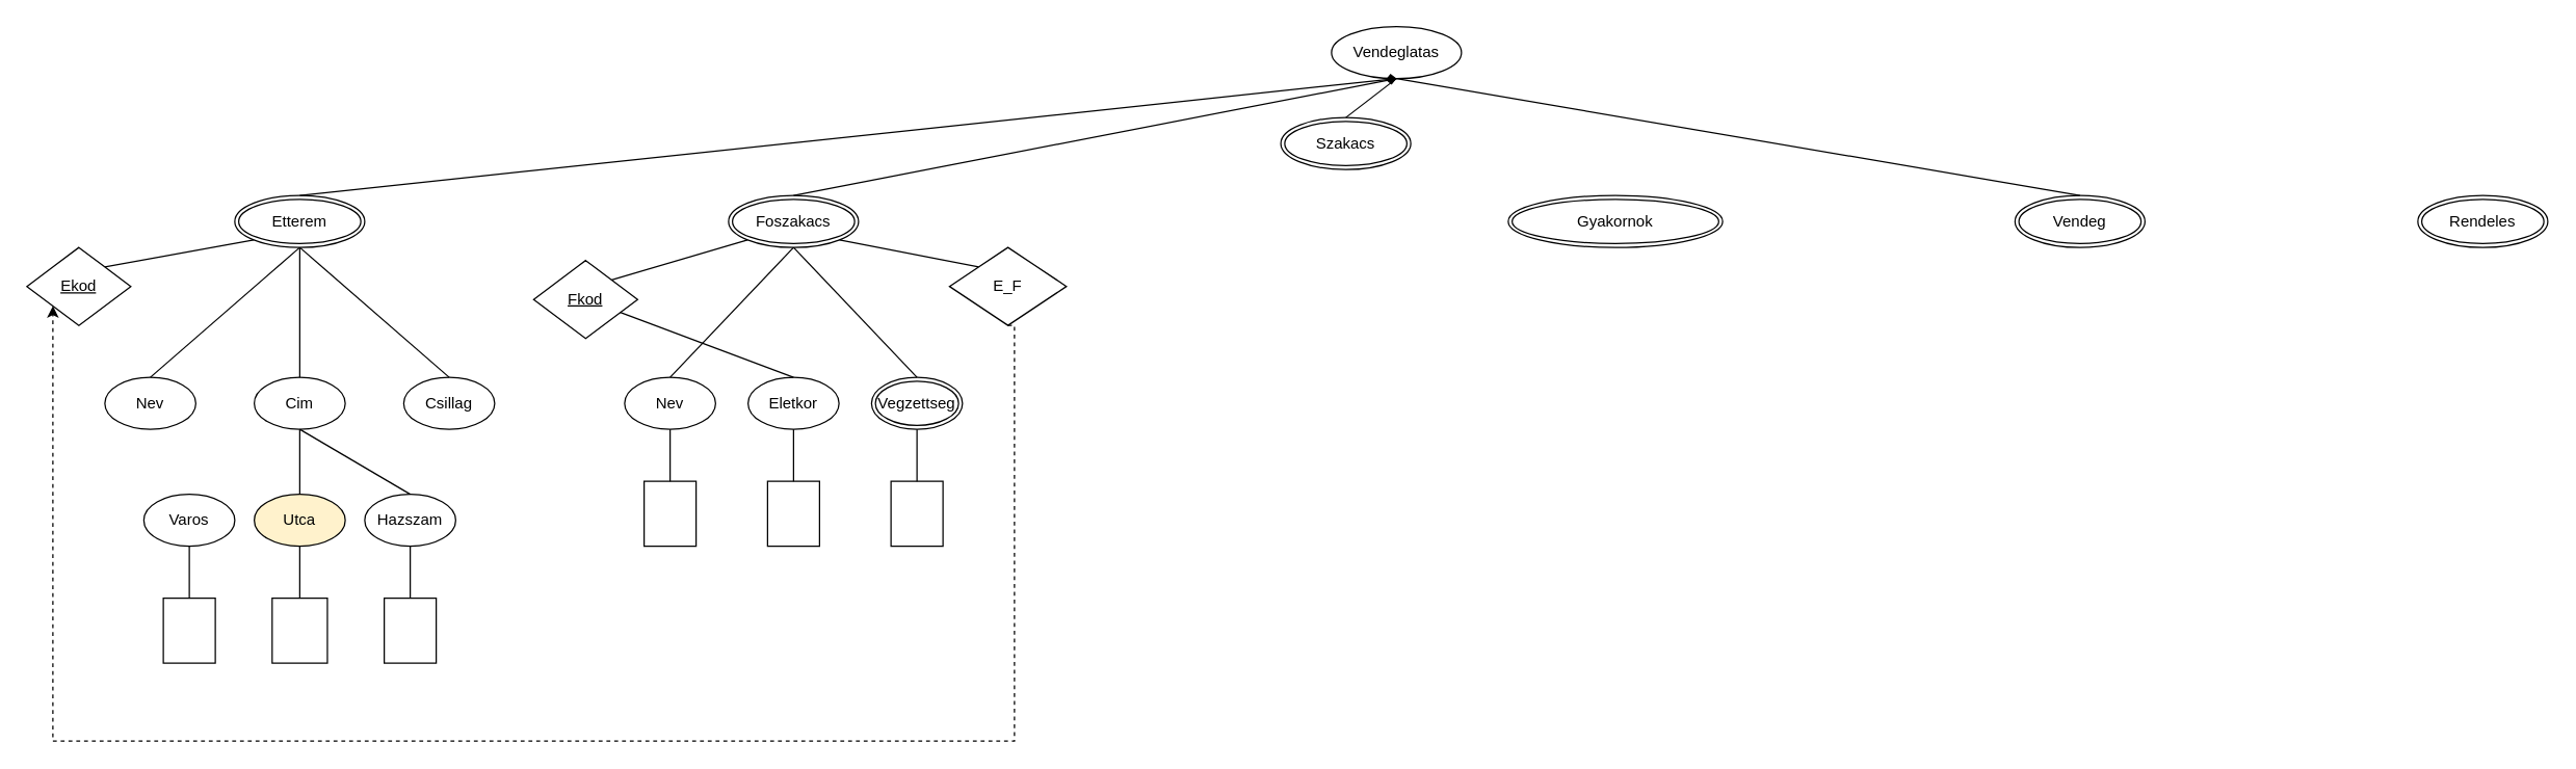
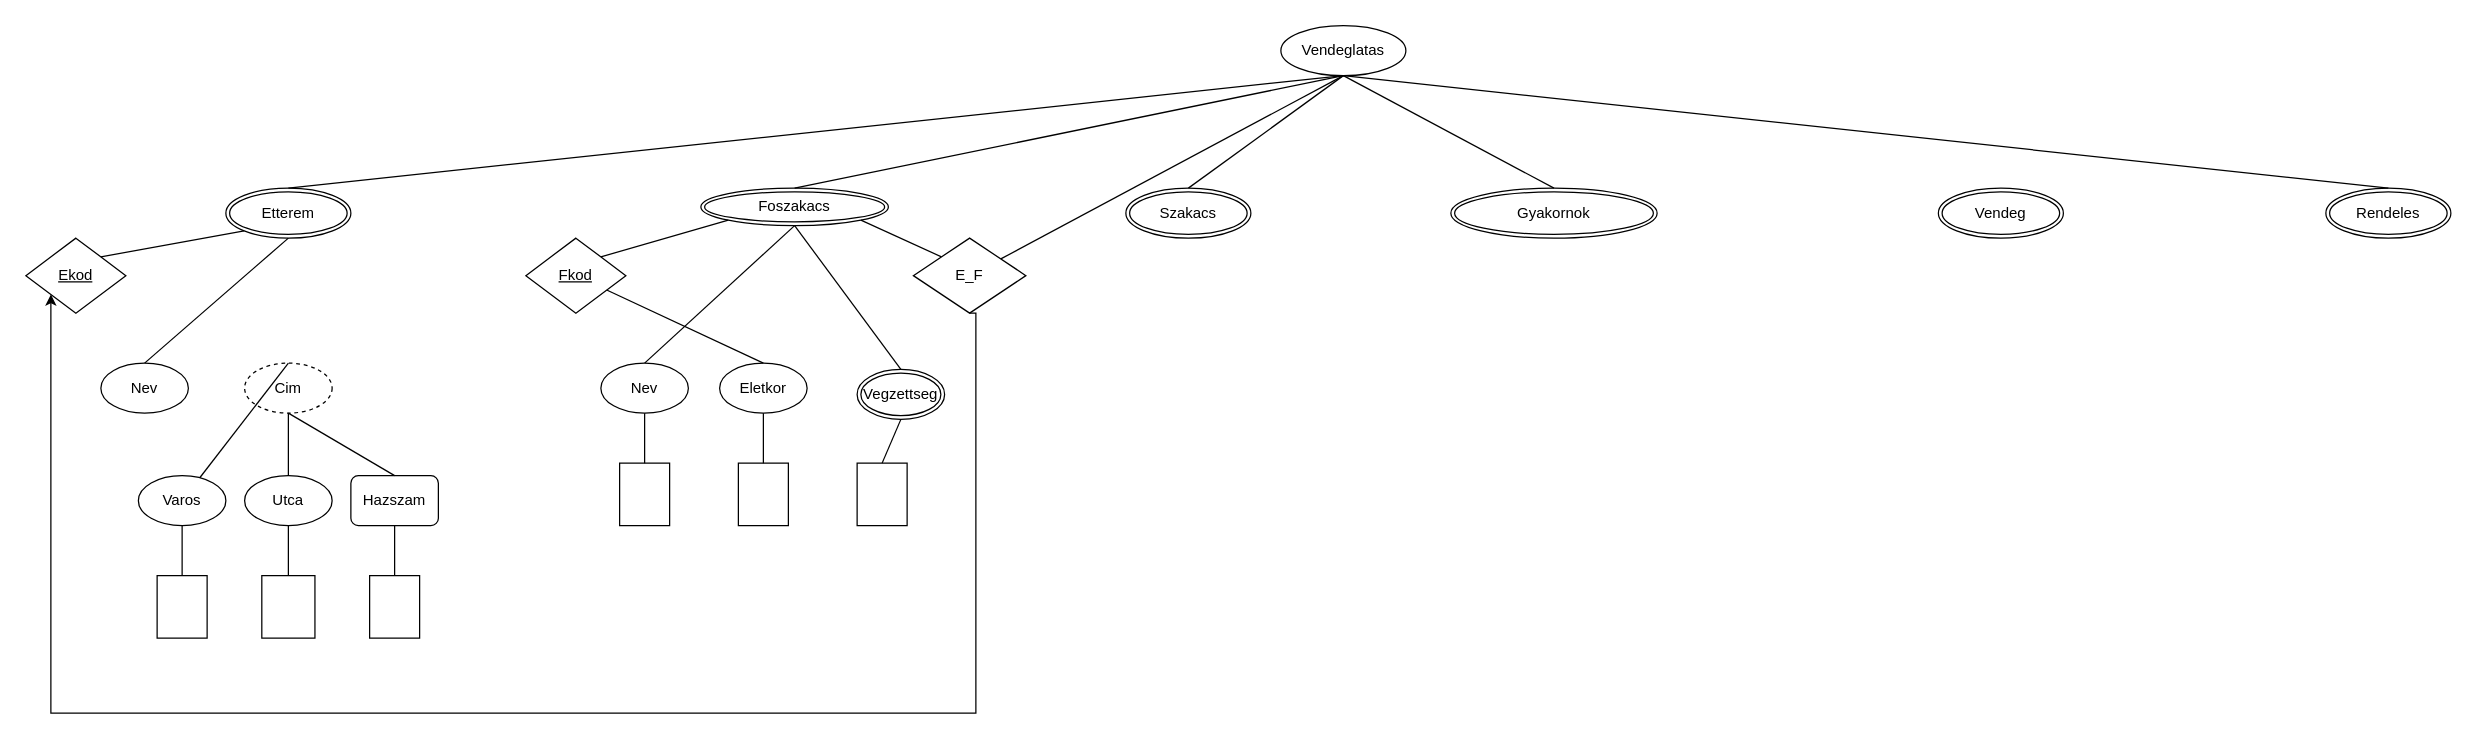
- <mxCell id="9" value="" style="endArrow=diamond;html=1;rounded=0;entryX=0.5;entryY=1;entryDx=0;entryDy=0;exitX=0.5;exitY=0;exitDx=0;exitDy=0;" edge="1" parent="1" source="4" target="3"><mxGeometry relative="1" as="geometry"><mxPoint x="1000" y="410" as="sourcePoint" /><mxPoint x="1034" y="80" as="targetPoint" /></mxGeometry></mxCell>
+ <mxCell id="9" value="" style="endArrow=none;html=1;rounded=0;entryX=0.5;entryY=1;entryDx=0;entryDy=0;exitX=0.5;exitY=0;exitDx=0;exitDy=0;" edge="1" parent="1" source="4" target="3"><mxGeometry relative="1" as="geometry"><mxPoint x="1000" y="410" as="sourcePoint" /><mxPoint x="1034" y="80" as="targetPoint" /></mxGeometry></mxCell>
+ <mxCell id="12" value="" style="endArrow=none;html=1;rounded=0;entryX=0.5;entryY=1;entryDx=0;entryDy=0;exitX=0.5;exitY=0;exitDx=0;exitDy=0;" edge="1" parent="1" source="8" target="3"><mxGeometry relative="1" as="geometry"><mxPoint x="1110" y="190" as="sourcePoint" /><mxPoint x="1954" y="100" as="targetPoint" /></mxGeometry></mxCell>
+ <mxCell id="14" value="" style="endArrow=none;html=1;rounded=0;entryX=0.5;entryY=0;entryDx=0;entryDy=0;exitX=0.5;exitY=1;exitDx=0;exitDy=0;" edge="1" parent="1" source="3" target="7"><mxGeometry relative="1" as="geometry"><mxPoint x="1300" y="180" as="sourcePoint" /><mxPoint x="2144" y="90" as="targetPoint" /></mxGeometry></mxCell>
- <mxCell id="13" value="" style="endArrow=none;html=1;rounded=0;entryX=0.5;entryY=0;entryDx=0;entryDy=0;exitX=0.5;exitY=1;exitDx=0;exitDy=0;" edge="1" parent="1" source="3" target="6"><mxGeometry relative="1" as="geometry"><mxPoint x="1310" y="160" as="sourcePoint" /><mxPoint x="2154" y="70" as="targetPoint" /></mxGeometry></mxCell>
+ <mxCell id="13" value="" style="endArrow=none;html=1;rounded=0;exitX=0.5;exitY=1;exitDx=0;exitDy=0;" edge="1" parent="1" source="3" target="50"><mxGeometry relative="1" as="geometry"><mxPoint x="1310" y="160" as="sourcePoint" /><mxPoint x="2154" y="70" as="targetPoint" /></mxGeometry></mxCell>
- <mxCell id="2" value="Szakacs" style="ellipse;shape=doubleEllipse;margin=3;whiteSpace=wrap;html=1;align=center;" vertex="1" parent="1"><mxGeometry x="985" y="90" width="100" height="40" as="geometry" /></mxCell>
+ <mxCell id="2" value="Szakacs" style="ellipse;shape=doubleEllipse;margin=3;whiteSpace=wrap;html=1;align=center;" vertex="1" parent="1"><mxGeometry x="900" y="150" width="100" height="40" as="geometry" /></mxCell>
- <mxCell id="5" value="Foszakacs" style="ellipse;shape=doubleEllipse;margin=3;whiteSpace=wrap;html=1;align=center;" vertex="1" parent="1"><mxGeometry x="560" y="150" width="100" height="40" as="geometry" /></mxCell>
+ <mxCell id="5" value="Foszakacs" style="ellipse;shape=doubleEllipse;margin=3;whiteSpace=wrap;html=1;align=center;" vertex="1" parent="1"><mxGeometry x="560" y="150" width="150" height="30" as="geometry" /></mxCell>
- <mxCell id="34" value="Fkod" style="shape=rhombus;perimeter=rhombusPerimeter;whiteSpace=wrap;html=1;align=center;fontStyle=4" vertex="1" parent="1"><mxGeometry x="410" y="200" width="80" height="60" as="geometry" /></mxCell>
+ <mxCell id="34" value="Fkod" style="shape=rhombus;perimeter=rhombusPerimeter;whiteSpace=wrap;html=1;align=center;fontStyle=4" vertex="1" parent="1"><mxGeometry x="420" y="190" width="80" height="60" as="geometry" /></mxCell>
- <mxCell id="28" value="" style="endArrow=none;html=1;rounded=0;entryX=0.5;entryY=1;entryDx=0;entryDy=0;exitX=0.5;exitY=0;exitDx=0;exitDy=0;" edge="1" parent="1" source="18" target="4"><mxGeometry relative="1" as="geometry"><mxPoint x="270" y="241" as="sourcePoint" /><mxPoint x="385" y="220" as="targetPoint" /></mxGeometry></mxCell>
- <mxCell id="27" value="" style="endArrow=none;html=1;rounded=0;entryX=0.5;entryY=1;entryDx=0;entryDy=0;exitX=0.5;exitY=0;exitDx=0;exitDy=0;" edge="1" parent="1" source="17" target="4"><mxGeometry relative="1" as="geometry"><mxPoint x="240" y="271" as="sourcePoint" /><mxPoint x="355" y="250" as="targetPoint" /></mxGeometry></mxCell>
+ <mxCell id="27" value="" style="endArrow=none;html=1;rounded=0;exitX=0.5;exitY=0;exitDx=0;exitDy=0;" edge="1" parent="1" source="17" target="19"><mxGeometry relative="1" as="geometry"><mxPoint x="240" y="271" as="sourcePoint" /><mxPoint x="355" y="250" as="targetPoint" /></mxGeometry></mxCell>
- <mxCell id="17" value="Cim" style="ellipse;whiteSpace=wrap;html=1;align=center;" vertex="1" parent="1"><mxGeometry x="195" y="290" width="70" height="40" as="geometry" /></mxCell>
+ <mxCell id="17" value="Cim" style="ellipse;whiteSpace=wrap;html=1;align=center;dashed=1;" vertex="1" parent="1"><mxGeometry x="195" y="290" width="70" height="40" as="geometry" /></mxCell>
- <mxCell id="18" value="Csillag" style="ellipse;whiteSpace=wrap;html=1;align=center;" vertex="1" parent="1"><mxGeometry x="310" y="290" width="70" height="40" as="geometry" /></mxCell>
- <mxCell id="38" value="Vegzettseg" style="ellipse;shape=doubleEllipse;margin=3;whiteSpace=wrap;html=1;align=center;" vertex="1" parent="1"><mxGeometry x="670" y="290" width="70" height="40" as="geometry" /></mxCell>
+ <mxCell id="38" value="Vegzettseg" style="ellipse;shape=doubleEllipse;margin=3;whiteSpace=wrap;html=1;align=center;" vertex="1" parent="1"><mxGeometry x="685" y="295" width="70" height="40" as="geometry" /></mxCell>
- <mxCell id="20" value="Utca" style="ellipse;whiteSpace=wrap;html=1;align=center;fillColor=#fff2cc;" vertex="1" parent="1"><mxGeometry x="195" y="380" width="70" height="40" as="geometry" /></mxCell>
+ <mxCell id="20" value="Utca" style="ellipse;whiteSpace=wrap;html=1;align=center;" vertex="1" parent="1"><mxGeometry x="195" y="380" width="70" height="40" as="geometry" /></mxCell>
- <mxCell id="21" value="Hazszam" style="ellipse;whiteSpace=wrap;html=1;align=center;" vertex="1" parent="1"><mxGeometry x="280" y="380" width="70" height="40" as="geometry" /></mxCell>
+ <mxCell id="21" value="Hazszam" style="whiteSpace=wrap;html=1;align=center;rounded=1;" vertex="1" parent="1"><mxGeometry x="280" y="380" width="70" height="40" as="geometry" /></mxCell>
- <mxCell id="48" style="edgeStyle=orthogonalEdgeStyle;rounded=0;orthogonalLoop=1;jettySize=auto;html=1;exitX=0.5;exitY=1;exitDx=0;exitDy=0;entryX=0;entryY=1;entryDx=0;entryDy=0;dashed=1;" edge="1" parent="1" source="50" target="15"><mxGeometry relative="1" as="geometry"><mxPoint x="780" y="250" as="sourcePoint" /><Array as="points"><mxPoint x="780" y="250" /><mxPoint x="780" y="570" /><mxPoint x="40" y="570" /></Array></mxGeometry></mxCell>
+ <mxCell id="48" style="edgeStyle=orthogonalEdgeStyle;rounded=0;orthogonalLoop=1;jettySize=auto;html=1;exitX=0.5;exitY=1;exitDx=0;exitDy=0;entryX=0;entryY=1;entryDx=0;entryDy=0;dashed=0;" edge="1" parent="1" source="50" target="15"><mxGeometry relative="1" as="geometry"><mxPoint x="780" y="250" as="sourcePoint" /><Array as="points"><mxPoint x="780" y="250" /><mxPoint x="780" y="570" /><mxPoint x="40" y="570" /></Array></mxGeometry></mxCell>
